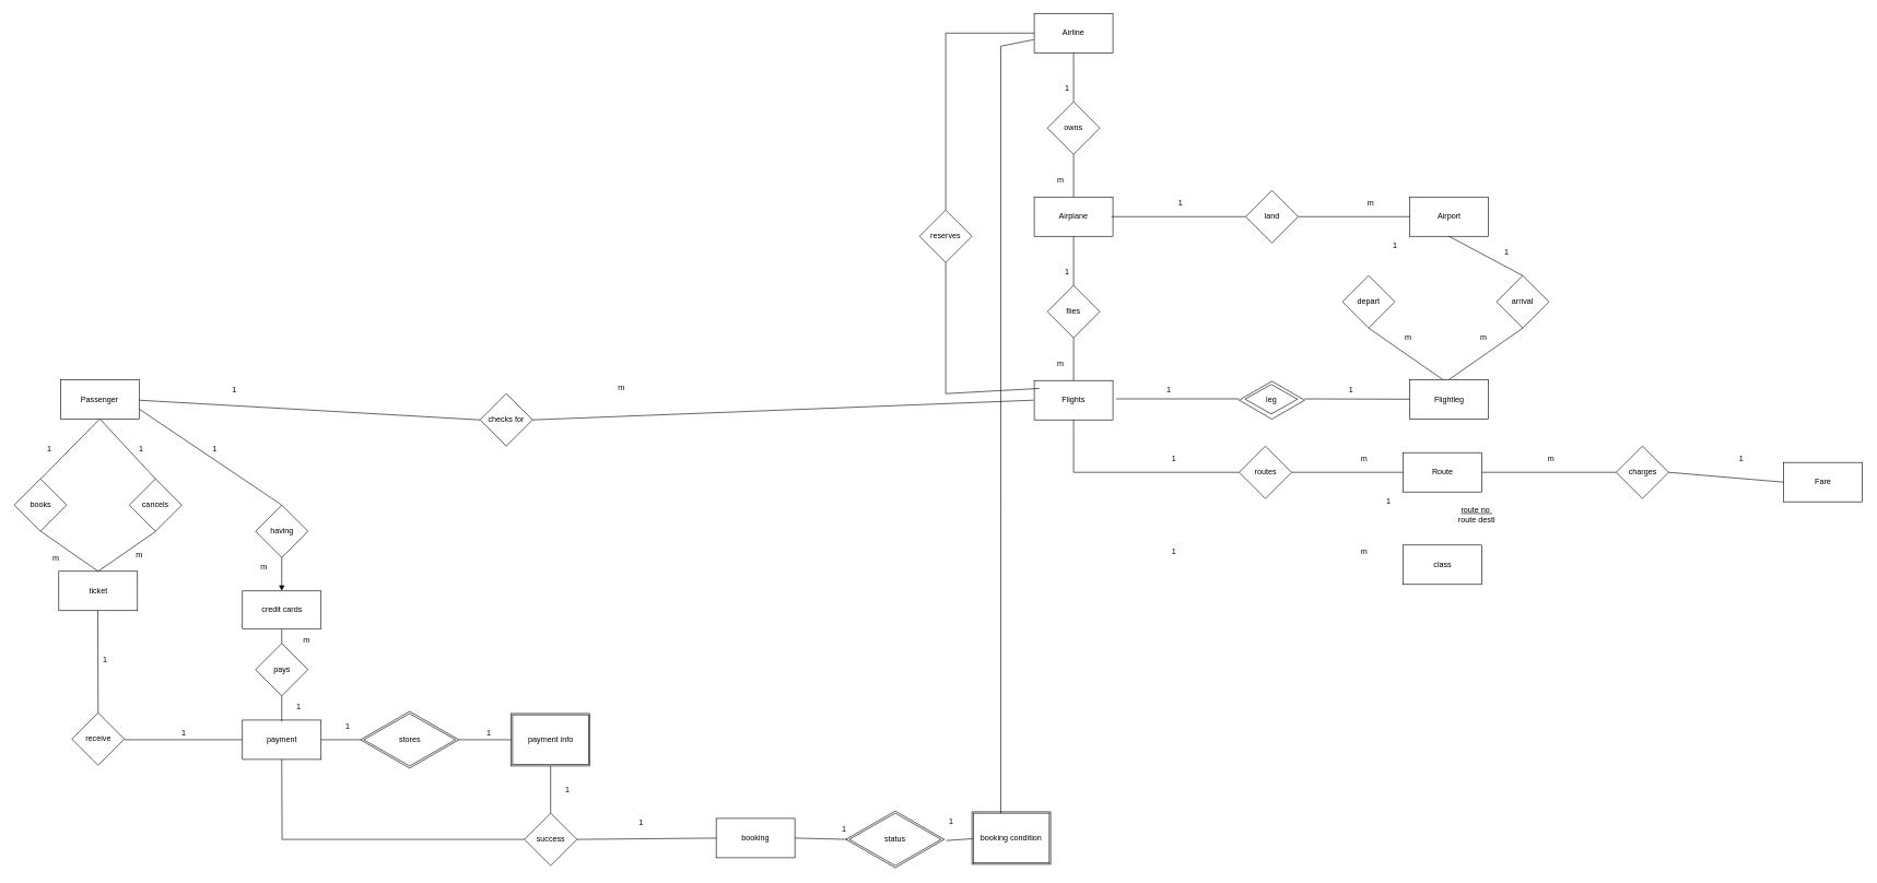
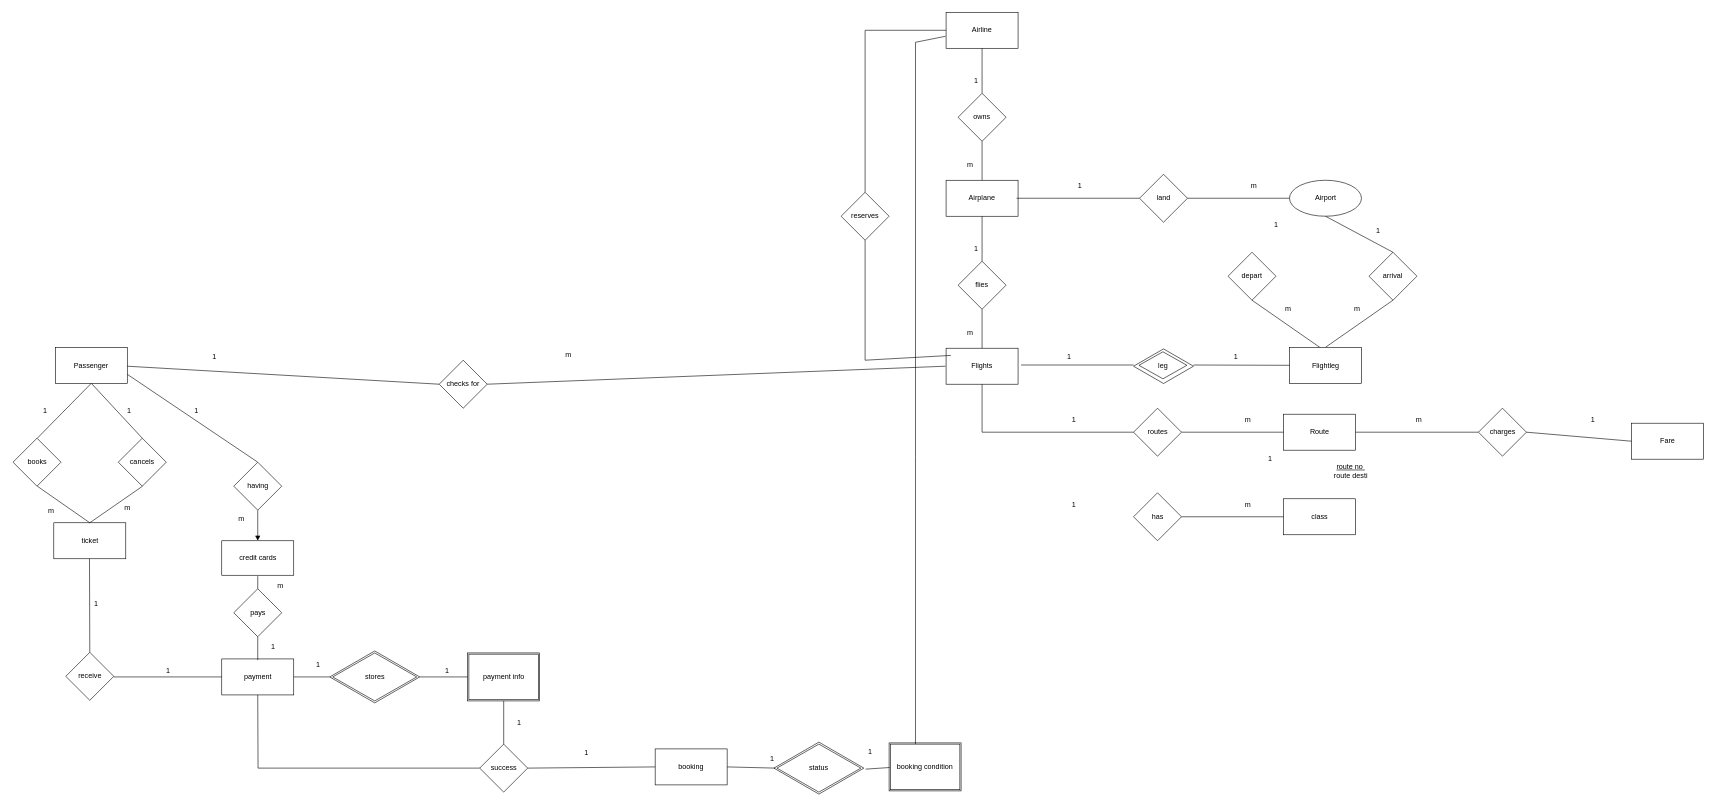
- <mxCell id="50" value="Airport" style="rounded=0;whiteSpace=wrap;html=1;" vertex="1" parent="1"><mxGeometry x="2148.5" y="300" width="120" height="60" as="geometry" /></mxCell>
+ <mxCell id="50" value="Airport" style="ellipse;whiteSpace=wrap;html=1;" vertex="1" parent="1"><mxGeometry x="2148.5" y="300" width="120" height="60" as="geometry" /></mxCell>
+ <mxCell id="87" value="has" style="rhombus;whiteSpace=wrap;html=1;" vertex="1" parent="1"><mxGeometry x="1888.5" y="821" width="80" height="80" as="geometry" /></mxCell>
+ <mxCell id="88" value="" style="endArrow=none;html=1;rounded=0;entryX=0;entryY=0.5;entryDx=0;entryDy=0;exitX=1;exitY=0.5;exitDx=0;exitDy=0;" edge="1" parent="1" source="87" target="86"><mxGeometry width="50" height="50" relative="1" as="geometry"><mxPoint x="1908.5" y="851" as="sourcePoint" /><mxPoint x="1958.5" y="801" as="targetPoint" /></mxGeometry></mxCell>
